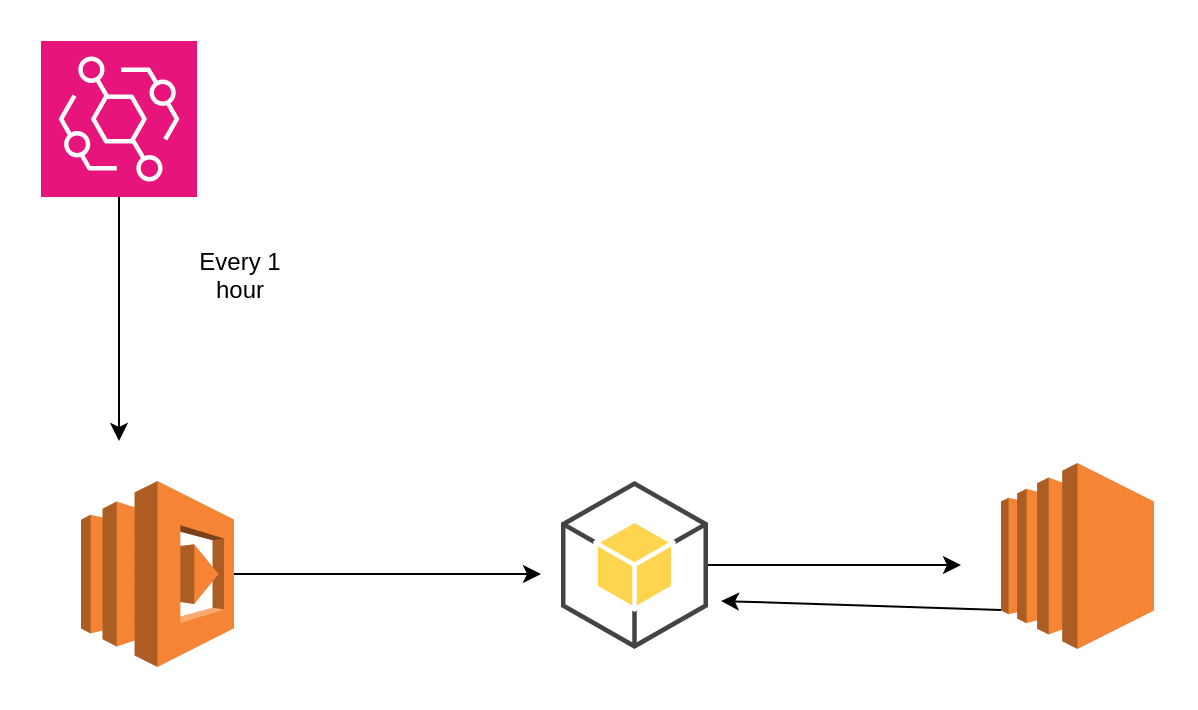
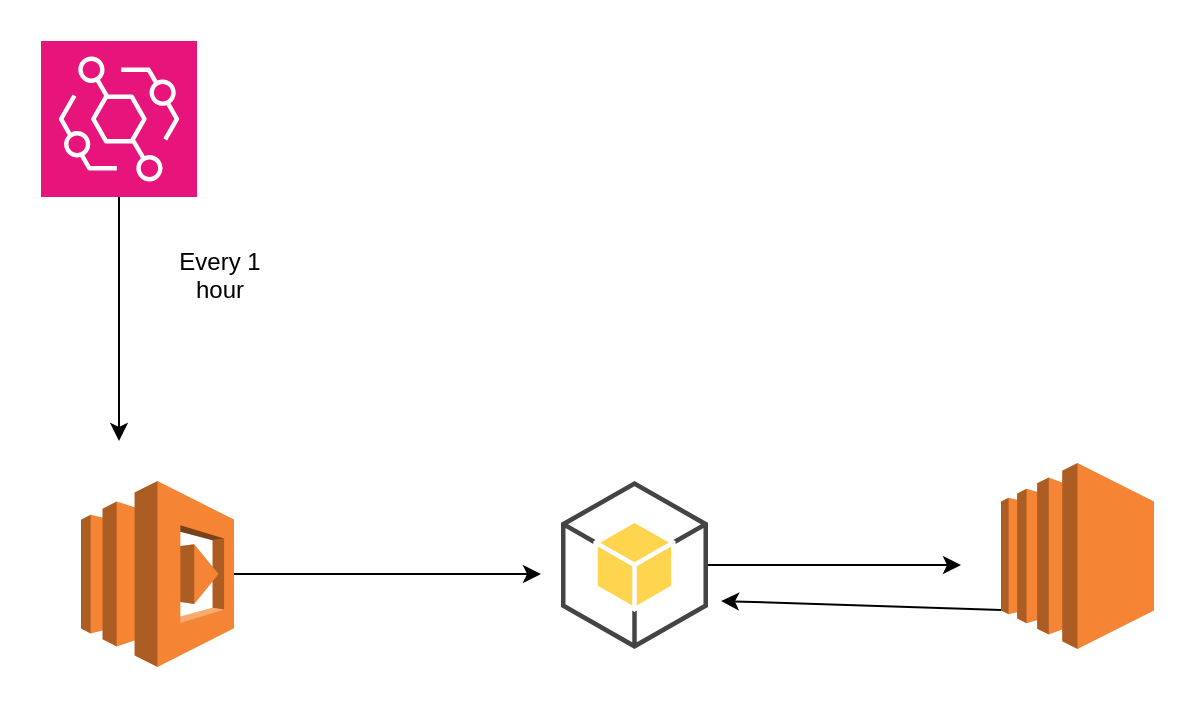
- <mxCell id="9" value="Every 1 hour&lt;div&gt;&lt;br&gt;&lt;/div&gt;" style="text;html=1;align=center;verticalAlign=middle;whiteSpace=wrap;rounded=0;" parent="1" vertex="1"><mxGeometry x="90" y="130" width="60" height="30" as="geometry" /></mxCell>
+ <mxCell id="9" value="Every 1 hour&lt;div&gt;&lt;br&gt;&lt;/div&gt;" style="text;html=1;align=center;verticalAlign=middle;whiteSpace=wrap;rounded=0;" parent="1" vertex="1"><mxGeometry x="80" y="130" width="60" height="30" as="geometry" /></mxCell>
